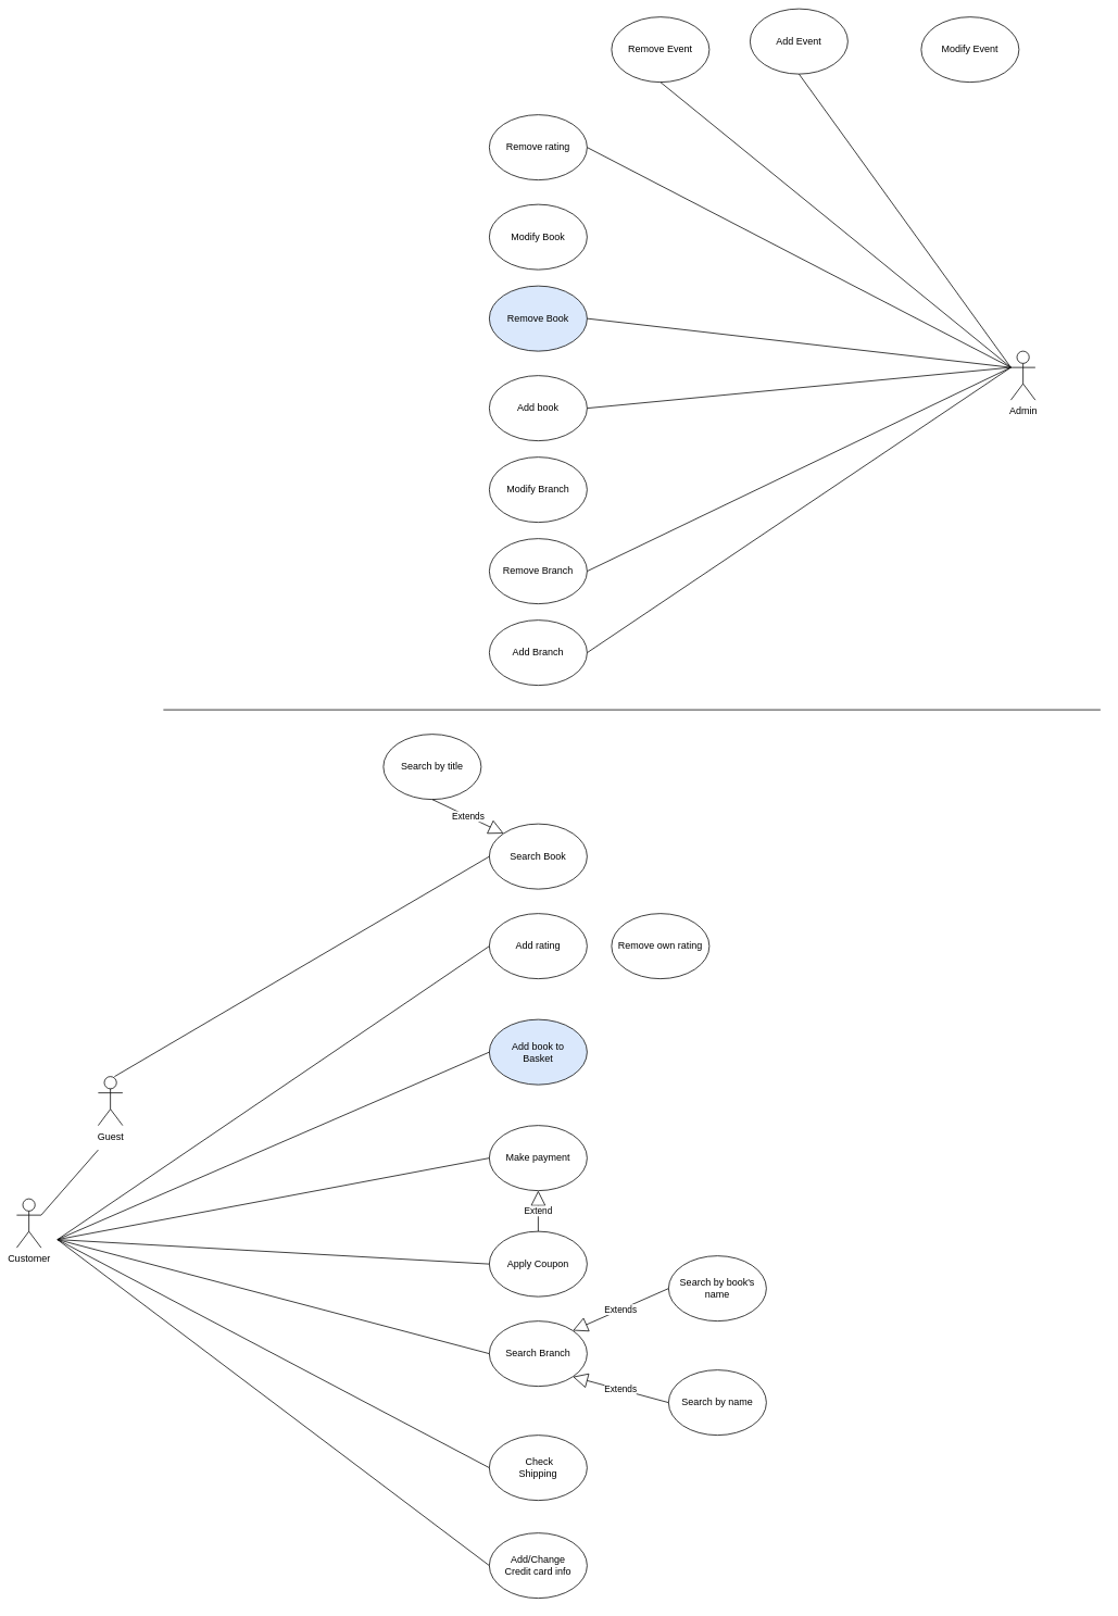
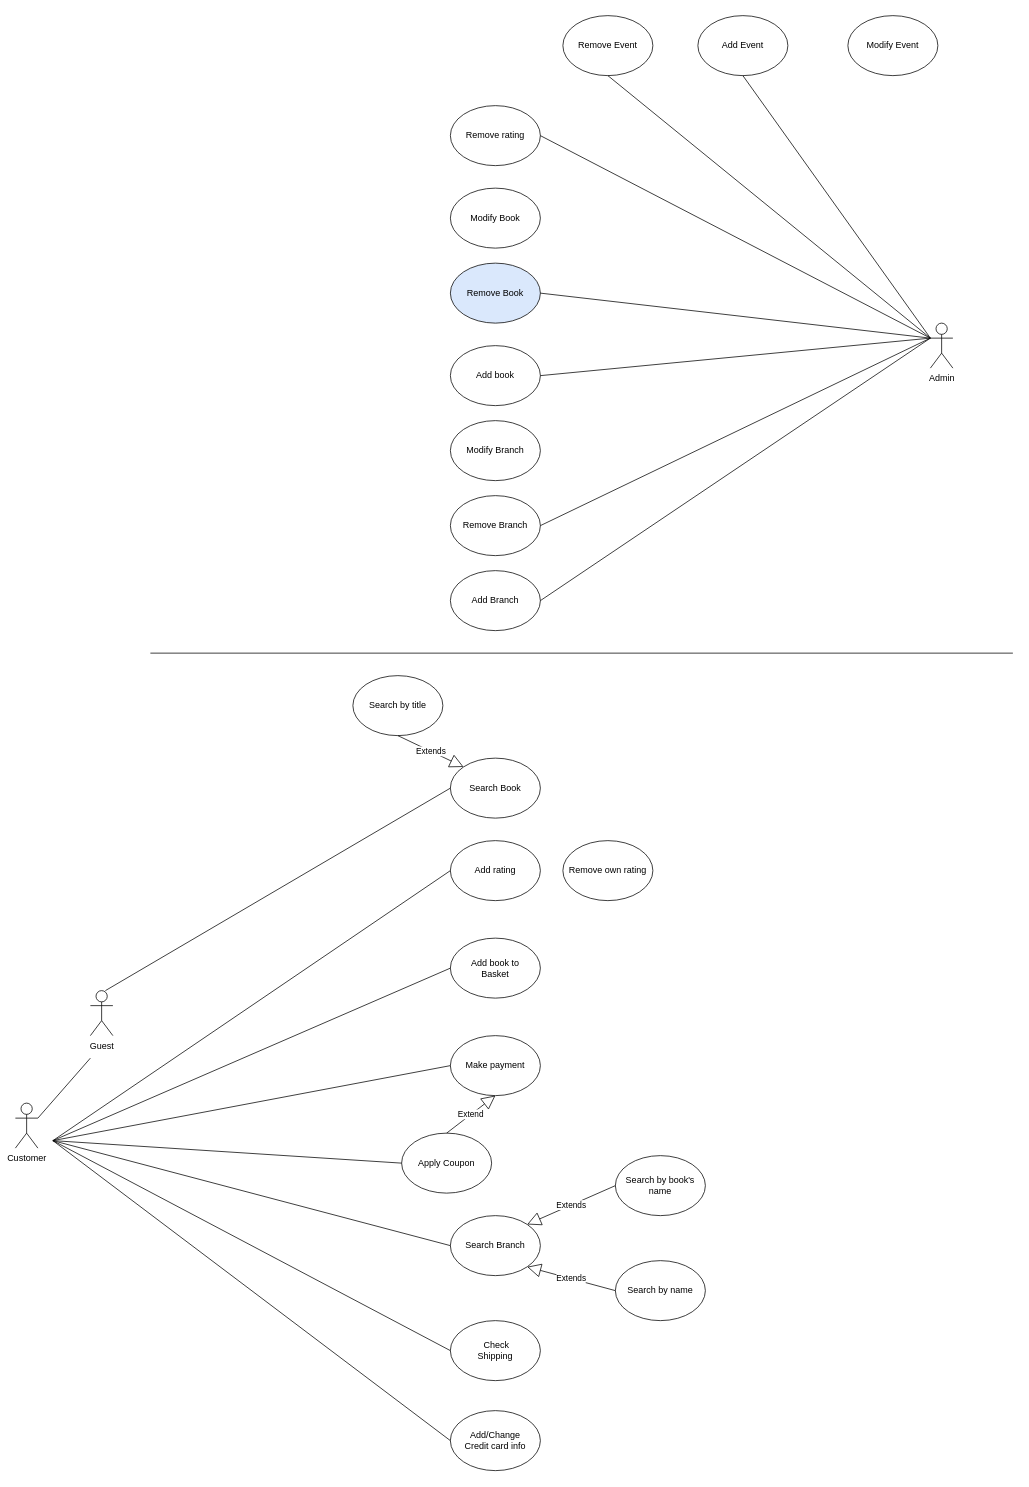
- <mxCell id="17" value="Add Event" style="ellipse;whiteSpace=wrap;html=1;" parent="1" vertex="1"><mxGeometry x="920" y="10" width="120" height="80" as="geometry" /></mxCell>
+ <mxCell id="17" value="Add Event" style="ellipse;whiteSpace=wrap;html=1;" parent="1" vertex="1"><mxGeometry x="930" y="20" width="120" height="80" as="geometry" /></mxCell>
- <mxCell id="6" value="Add book to&lt;br&gt;Basket" style="ellipse;whiteSpace=wrap;html=1;fillColor=#dae8fc;" parent="1" vertex="1"><mxGeometry x="600" y="1250" width="120" height="80" as="geometry" /></mxCell>
+ <mxCell id="6" value="Add book to&lt;br&gt;Basket" style="ellipse;whiteSpace=wrap;html=1;" parent="1" vertex="1"><mxGeometry x="600" y="1250" width="120" height="80" as="geometry" /></mxCell>
- <mxCell id="9" value="Apply Coupon" style="ellipse;whiteSpace=wrap;html=1;" parent="1" vertex="1"><mxGeometry x="600" y="1510" width="120" height="80" as="geometry" /></mxCell>
+ <mxCell id="9" value="Apply Coupon" style="ellipse;whiteSpace=wrap;html=1;" parent="1" vertex="1"><mxGeometry x="535" y="1510" width="120" height="80" as="geometry" /></mxCell>
